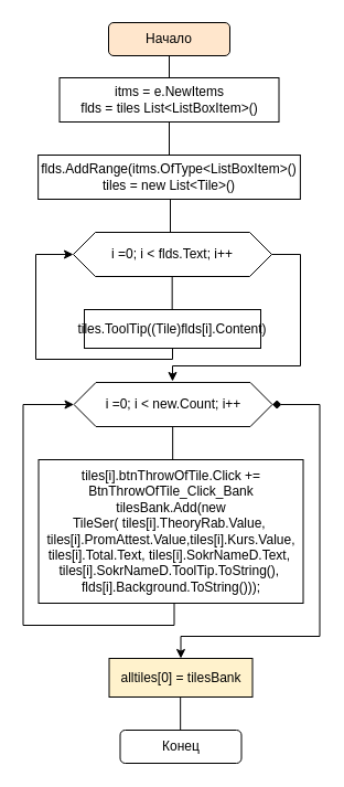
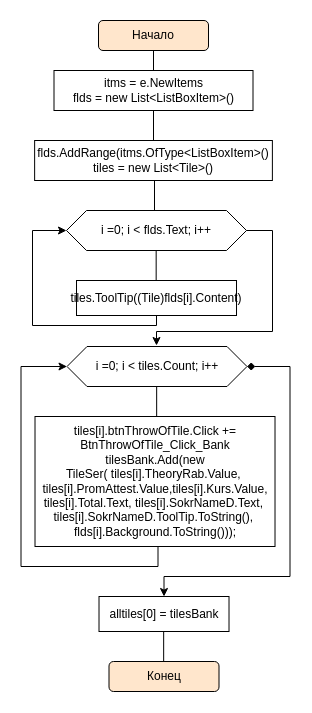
- <mxCell id="9" value="itms = e.NewItems&lt;br&gt;flds = tiles List&amp;lt;ListBoxItem&amp;gt;()" style="rounded=0;whiteSpace=wrap;html=1;" parent="1" vertex="1"><mxGeometry x="53.5" y="70" width="199" height="40" as="geometry" /></mxCell>
+ <mxCell id="9" value="itms = e.NewItems&lt;br&gt;flds = new List&amp;lt;ListBoxItem&amp;gt;()" style="rounded=0;whiteSpace=wrap;html=1;" parent="1" vertex="1"><mxGeometry x="53.5" y="70" width="199" height="40" as="geometry" /></mxCell>
- <mxCell id="15" value="&lt;span&gt;i =0; i &amp;lt; new.Count; i++&lt;/span&gt;" style="shape=hexagon;perimeter=hexagonPerimeter2;whiteSpace=wrap;html=1;fixedSize=1;" parent="1" vertex="1"><mxGeometry x="66.52" y="346" width="180" height="40" as="geometry" /></mxCell>
+ <mxCell id="15" value="&lt;span&gt;i =0; i &amp;lt; tiles.Count; i++&lt;/span&gt;" style="shape=hexagon;perimeter=hexagonPerimeter2;whiteSpace=wrap;html=1;fixedSize=1;" parent="1" vertex="1"><mxGeometry x="66.52" y="346" width="180" height="40" as="geometry" /></mxCell>
- <mxCell id="16" value="alltiles[0] = tilesBank" style="rounded=0;whiteSpace=wrap;html=1;fillColor=#fff2cc;" parent="1" vertex="1"><mxGeometry x="98.51" y="596" width="130" height="35" as="geometry" /></mxCell>
+ <mxCell id="16" value="alltiles[0] = tilesBank" style="rounded=0;whiteSpace=wrap;html=1;" parent="1" vertex="1"><mxGeometry x="98.51" y="596" width="130" height="35" as="geometry" /></mxCell>
- <mxCell id="19" value="Конец" style="rounded=1;whiteSpace=wrap;html=1;" parent="1" vertex="1"><mxGeometry x="108.51" y="661" width="110" height="30" as="geometry" /></mxCell>
+ <mxCell id="19" value="Конец" style="rounded=1;whiteSpace=wrap;html=1;fillColor=#ffe6cc;" parent="1" vertex="1"><mxGeometry x="108.51" y="661" width="110" height="30" as="geometry" /></mxCell>
